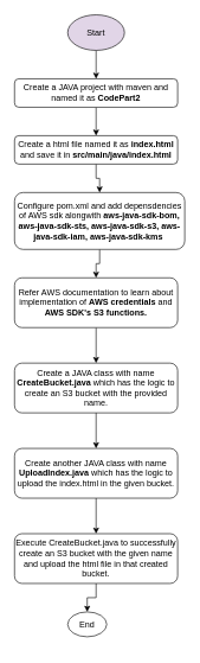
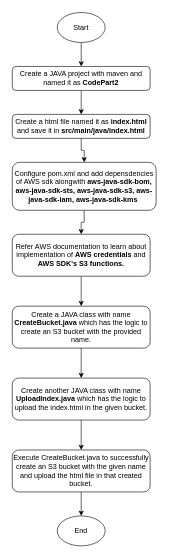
- <mxCell id="5" value="Start" style="ellipse;whiteSpace=wrap;html=1;fillColor=#e1d5e7;" vertex="1" parent="1"><mxGeometry x="95" y="20" width="80" height="50" as="geometry" /></mxCell>
+ <mxCell id="5" value="Start" style="ellipse;whiteSpace=wrap;html=1;" vertex="1" parent="1"><mxGeometry x="95" y="20" width="80" height="50" as="geometry" /></mxCell>
- <mxCell id="18" value="End" style="ellipse;whiteSpace=wrap;html=1;" vertex="1" parent="1"><mxGeometry x="95" y="860" width="55" height="35" as="geometry" /></mxCell>
+ <mxCell id="18" value="End" style="ellipse;whiteSpace=wrap;html=1;" vertex="1" parent="1"><mxGeometry x="95" y="860" width="80" height="50" as="geometry" /></mxCell>
